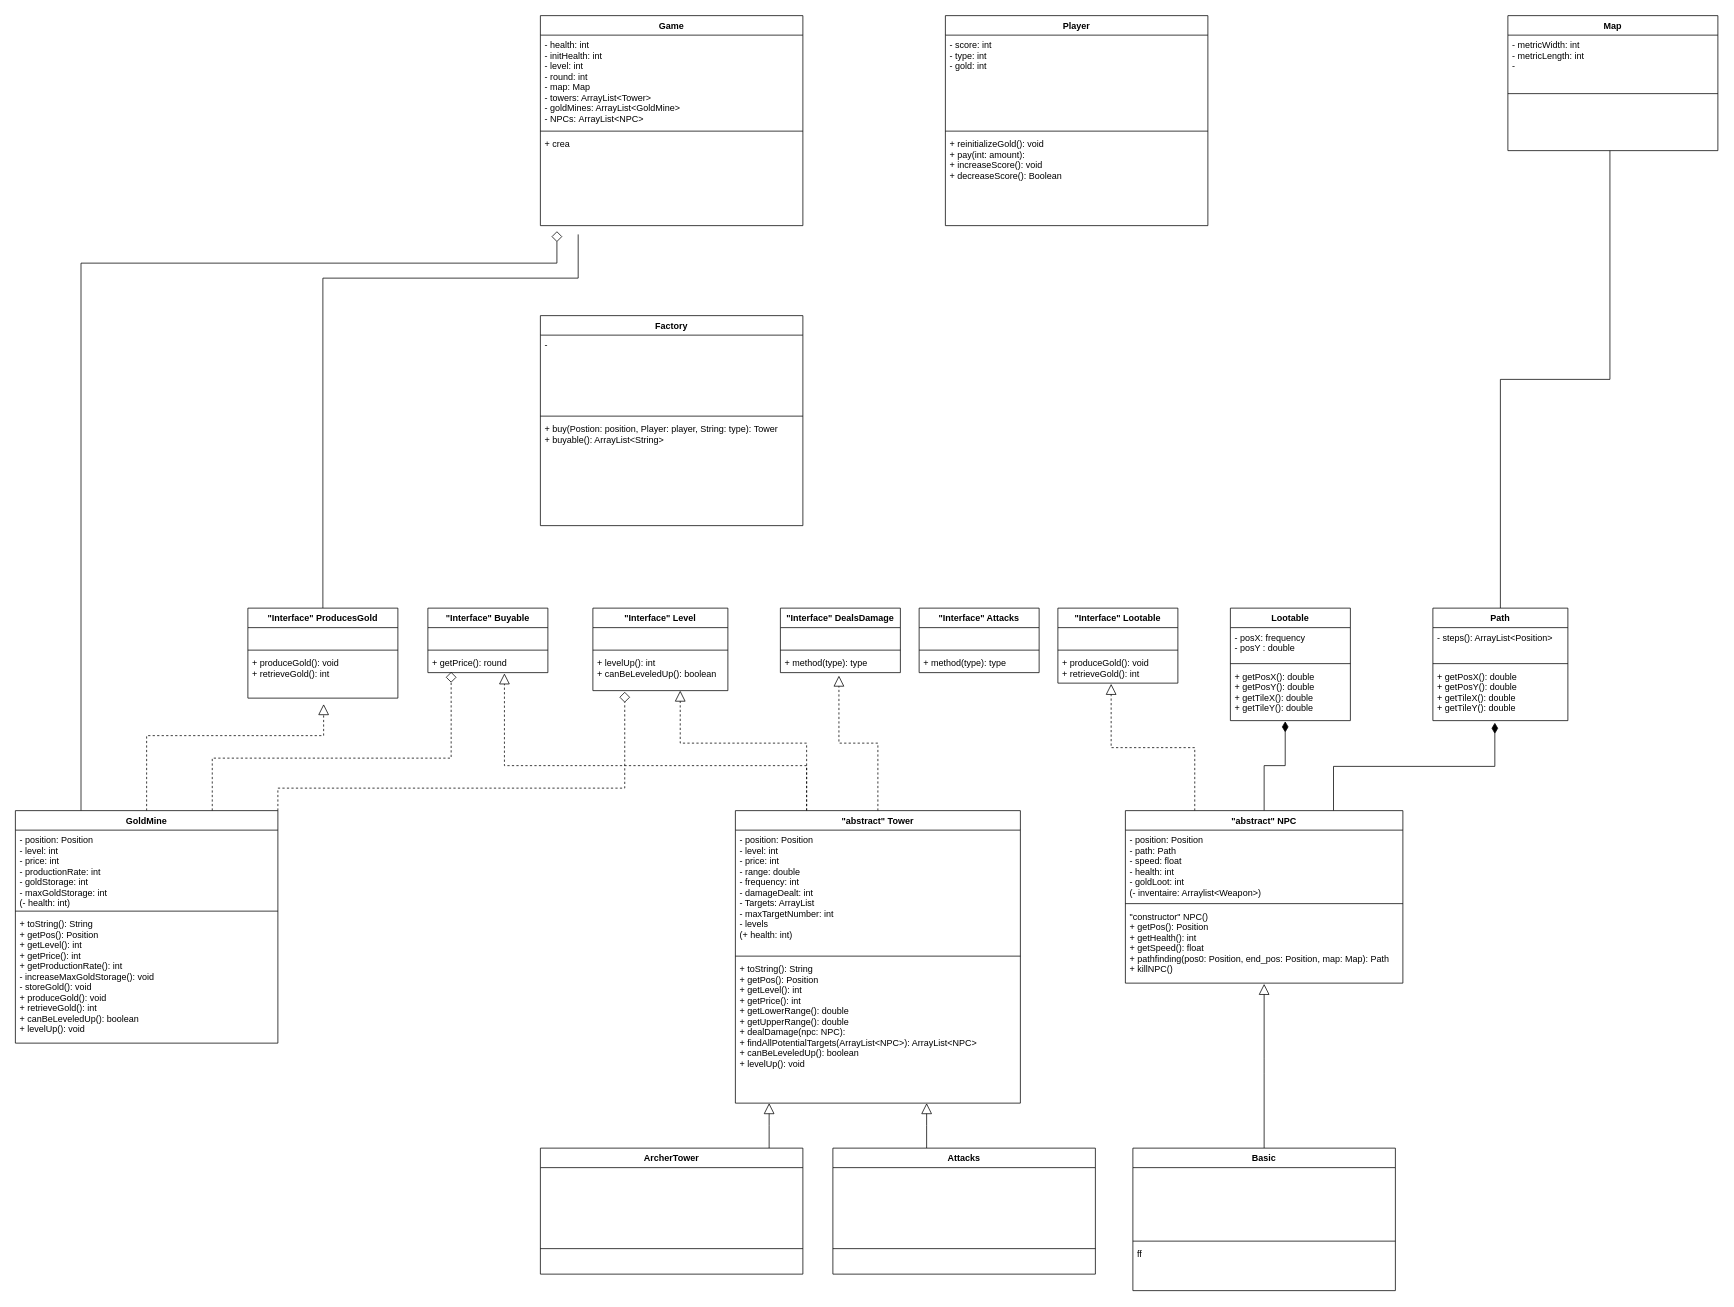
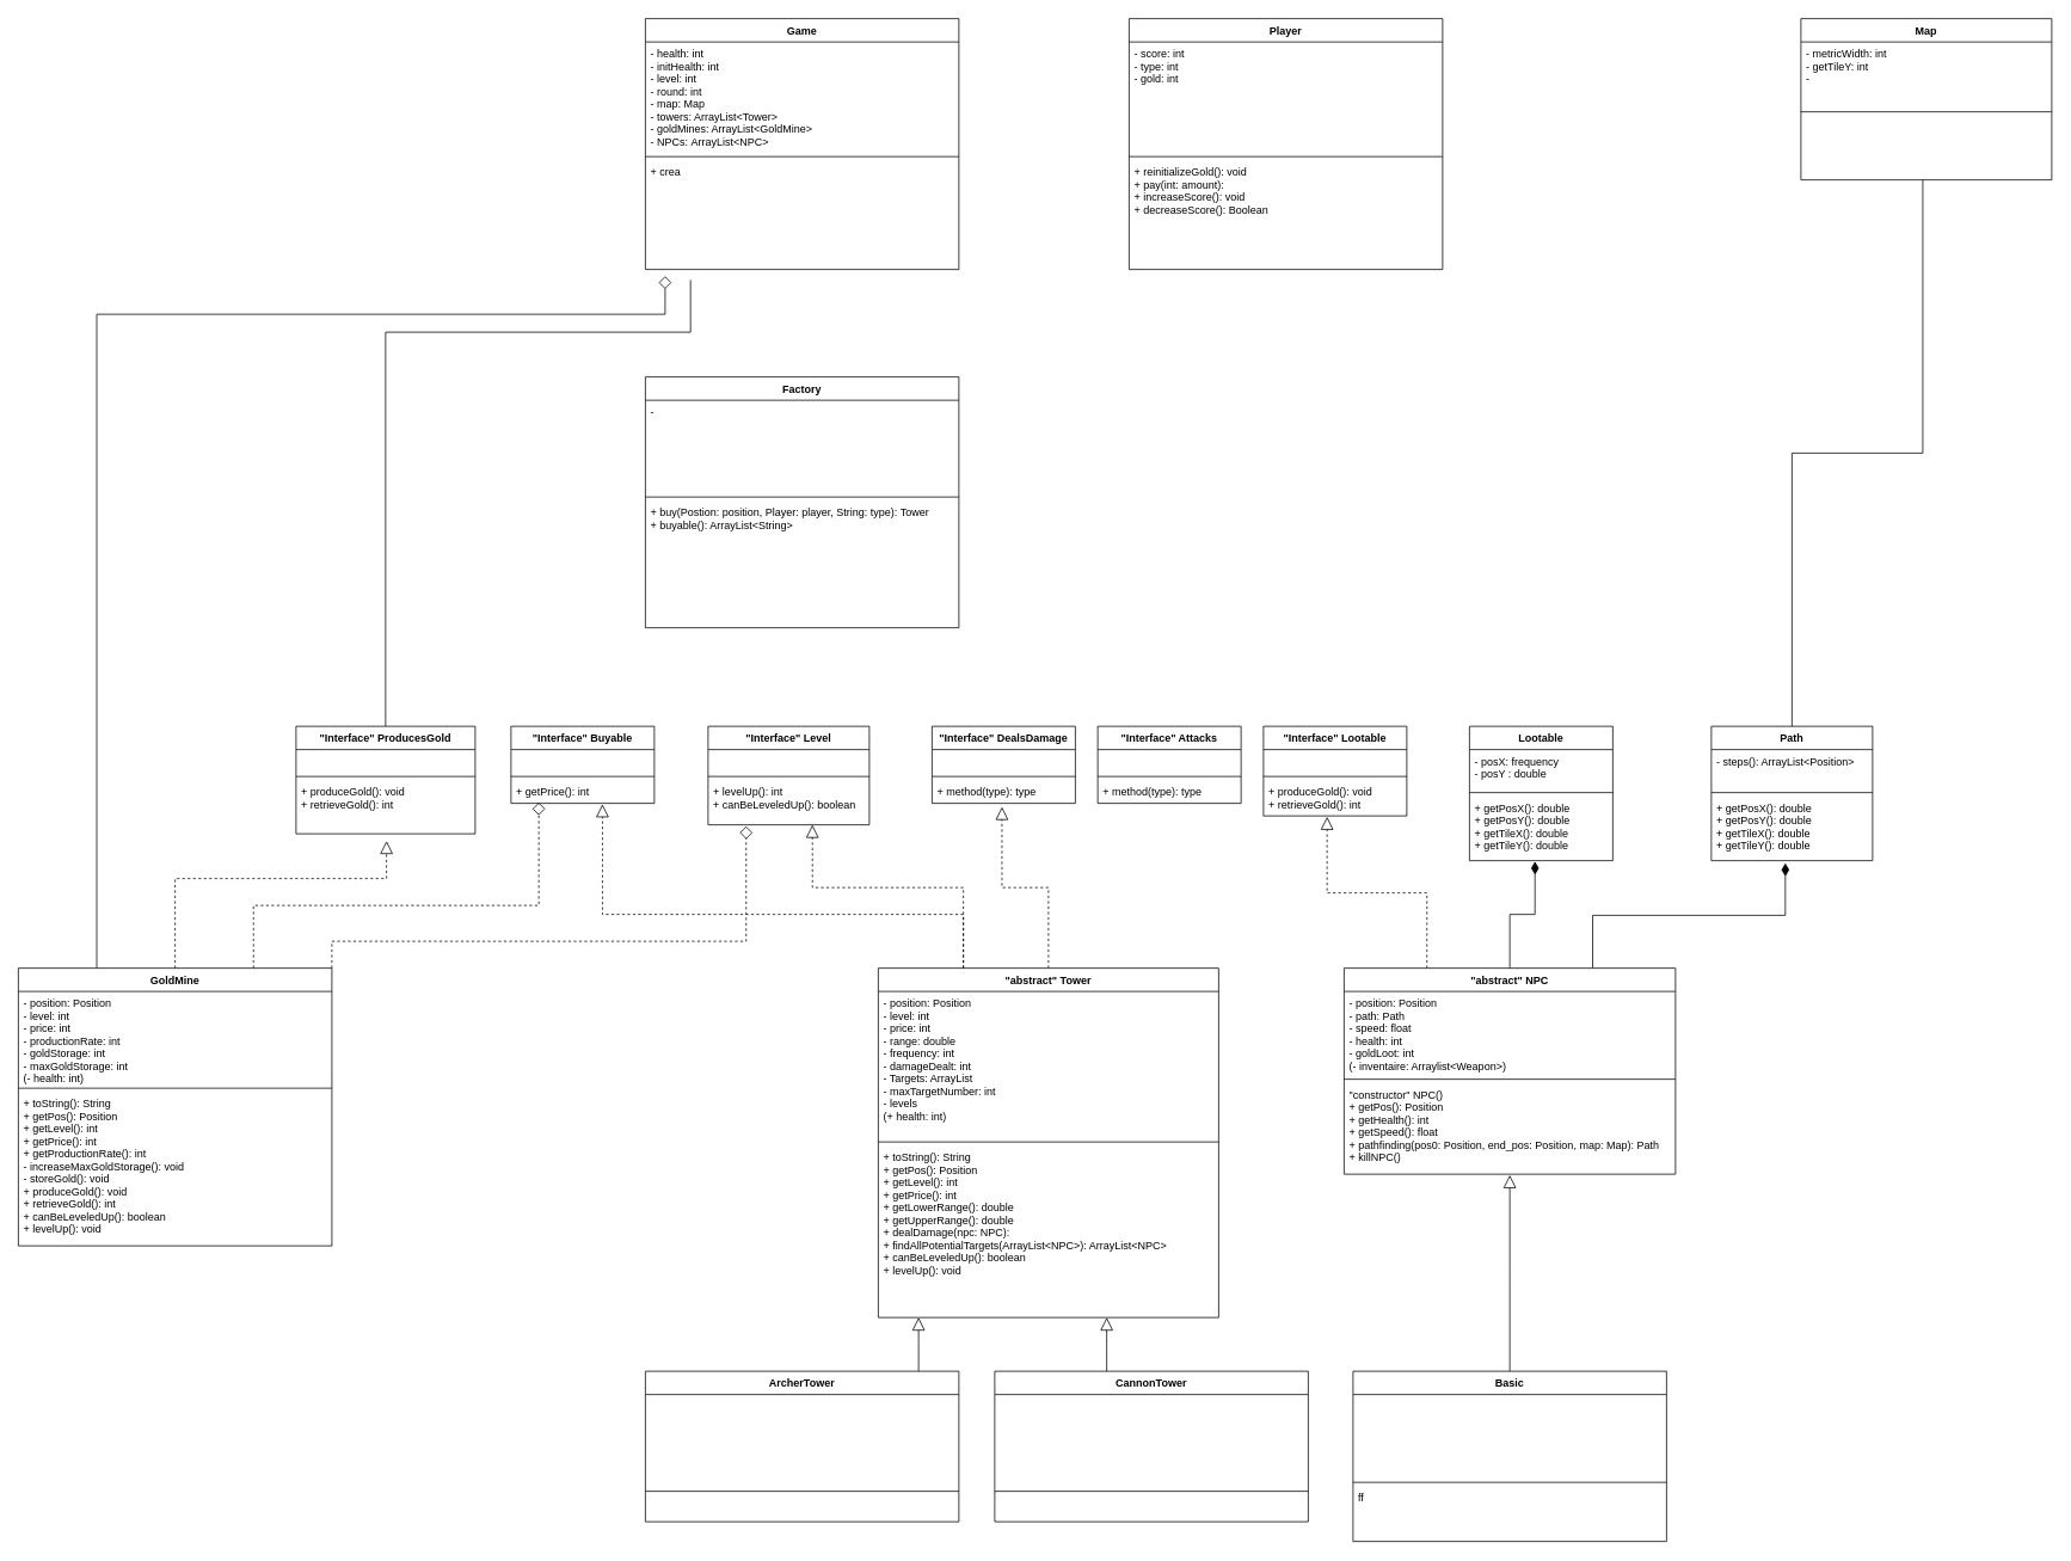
- <mxCell id="78" value="- metricWidth: int&#10;- metricLength: int&#10;- " style="text;strokeColor=none;fillColor=none;align=left;verticalAlign=top;spacingLeft=4;spacingRight=4;overflow=hidden;rotatable=0;points=[[0,0.5],[1,0.5]];portConstraint=eastwest;" vertex="1" parent="77"><mxGeometry y="26" width="280" height="74" as="geometry" /></mxCell>
+ <mxCell id="78" value="- metricWidth: int&#10;- getTileY: int&#10;- " style="text;strokeColor=none;fillColor=none;align=left;verticalAlign=top;spacingLeft=4;spacingRight=4;overflow=hidden;rotatable=0;points=[[0,0.5],[1,0.5]];portConstraint=eastwest;" vertex="1" parent="77"><mxGeometry y="26" width="280" height="74" as="geometry" /></mxCell>
- <mxCell id="50" value="+ getPrice(): round" style="text;strokeColor=none;fillColor=none;align=left;verticalAlign=top;spacingLeft=4;spacingRight=4;overflow=hidden;rotatable=0;points=[[0,0.5],[1,0.5]];portConstraint=eastwest;" parent="47" vertex="1"><mxGeometry y="60" width="160" height="26" as="geometry" /></mxCell>
+ <mxCell id="50" value="+ getPrice(): int" style="text;strokeColor=none;fillColor=none;align=left;verticalAlign=top;spacingLeft=4;spacingRight=4;overflow=hidden;rotatable=0;points=[[0,0.5],[1,0.5]];portConstraint=eastwest;" parent="47" vertex="1"><mxGeometry y="60" width="160" height="26" as="geometry" /></mxCell>
- <mxCell id="38" value="Attacks" style="swimlane;fontStyle=1;align=center;verticalAlign=top;childLayout=stackLayout;horizontal=1;startSize=26;horizontalStack=0;resizeParent=1;resizeParentMax=0;resizeLast=0;collapsible=1;marginBottom=0;" vertex="1" parent="1"><mxGeometry x="1110" y="1530" width="350" height="168" as="geometry" /></mxCell>
+ <mxCell id="38" value="CannonTower" style="swimlane;fontStyle=1;align=center;verticalAlign=top;childLayout=stackLayout;horizontal=1;startSize=26;horizontalStack=0;resizeParent=1;resizeParentMax=0;resizeLast=0;collapsible=1;marginBottom=0;" vertex="1" parent="1"><mxGeometry x="1110" y="1530" width="350" height="168" as="geometry" /></mxCell>
